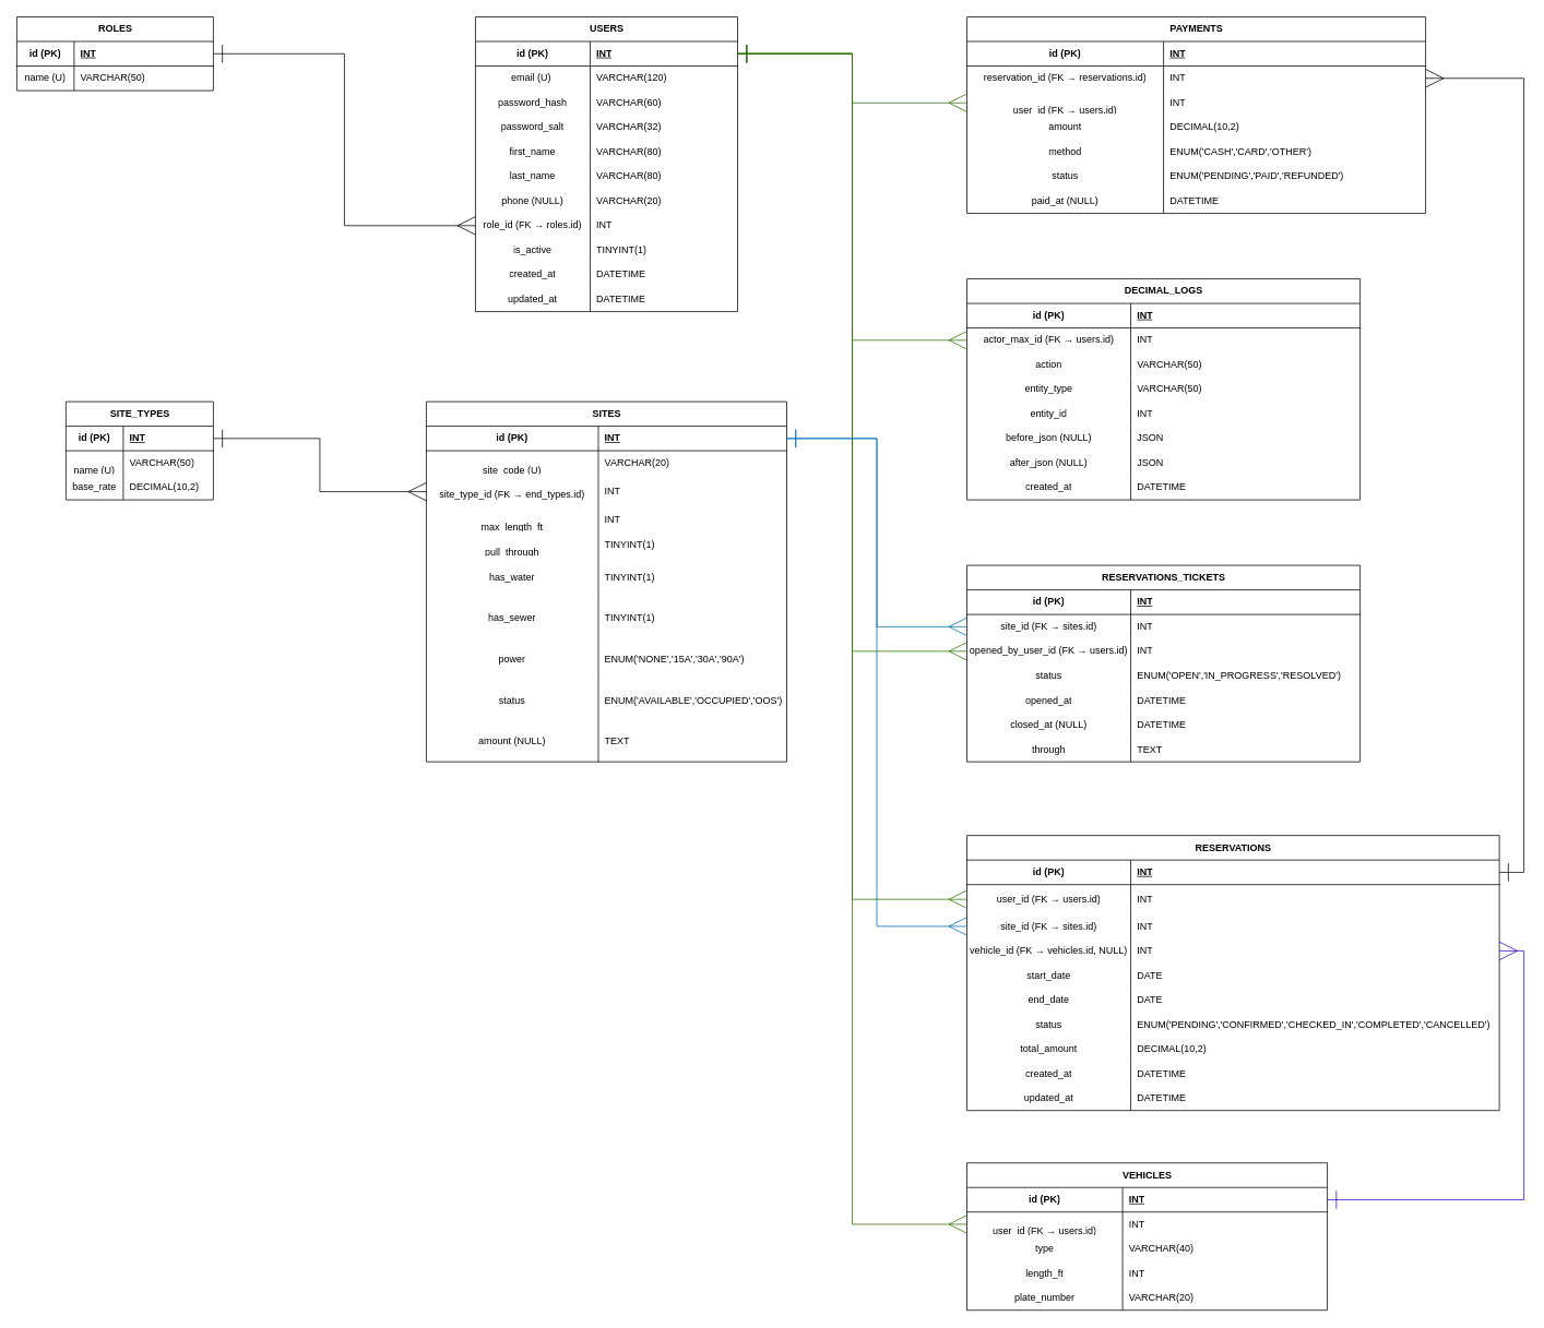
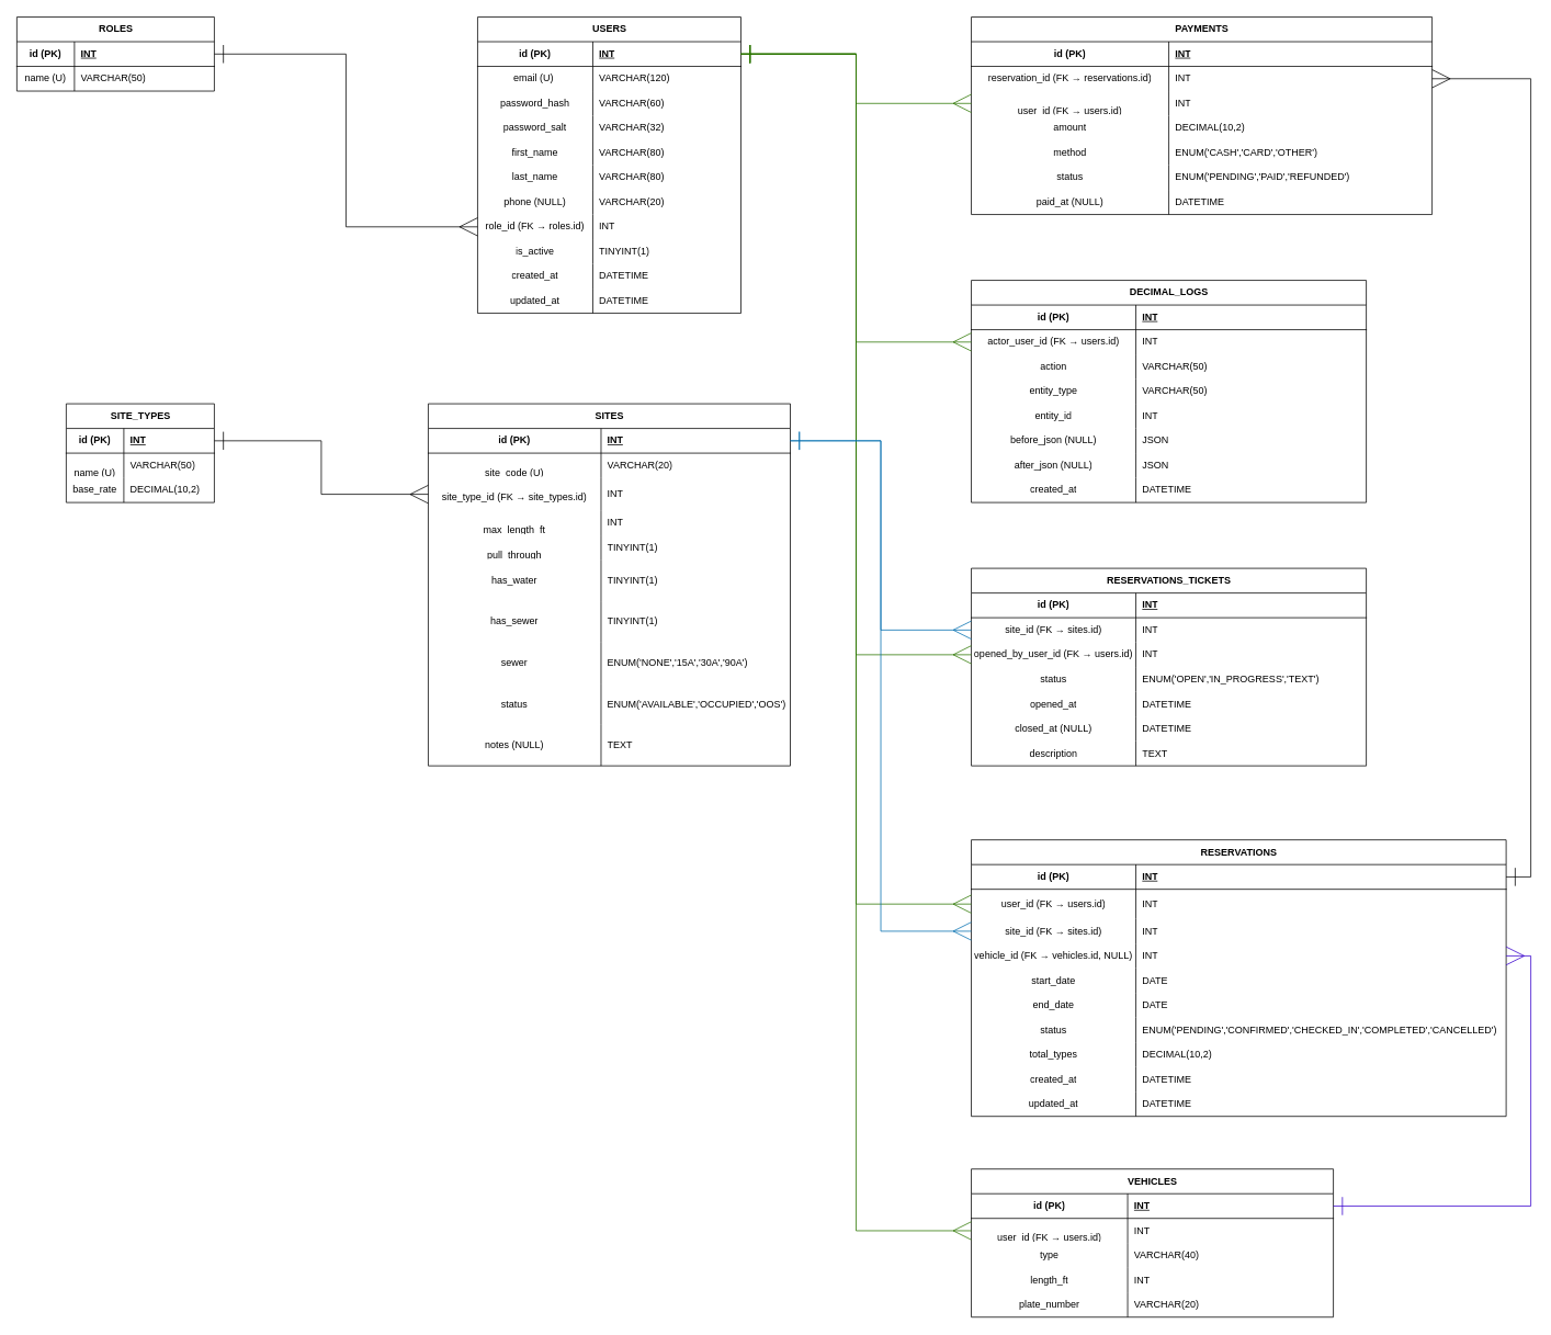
- <mxCell id="180" value="actor_max_id (FK → users.id)" style="shape=partialRectangle;connectable=0;fillColor=none;top=0;left=0;bottom=0;right=0;editable=1;overflow=hidden;whiteSpace=wrap;html=1;" vertex="1" parent="179"><mxGeometry width="200" height="30" as="geometry"><mxRectangle width="200" height="30" as="alternateBounds" /></mxGeometry></mxCell>
+ <mxCell id="180" value="actor_user_id (FK → users.id)" style="shape=partialRectangle;connectable=0;fillColor=none;top=0;left=0;bottom=0;right=0;editable=1;overflow=hidden;whiteSpace=wrap;html=1;" vertex="1" parent="179"><mxGeometry width="200" height="30" as="geometry"><mxRectangle width="200" height="30" as="alternateBounds" /></mxGeometry></mxCell>
- <mxCell id="63" value="&#10;site_type_id (FK → end_types.id)&#10;&#10;" style="shape=partialRectangle;connectable=0;fillColor=none;top=0;left=0;bottom=0;right=0;editable=1;overflow=hidden;whiteSpace=wrap;html=1;" parent="62" vertex="1"><mxGeometry width="210" height="40" as="geometry"><mxRectangle width="210" height="40" as="alternateBounds" /></mxGeometry></mxCell>
+ <mxCell id="63" value="&#10;site_type_id (FK → site_types.id)&#10;&#10;" style="shape=partialRectangle;connectable=0;fillColor=none;top=0;left=0;bottom=0;right=0;editable=1;overflow=hidden;whiteSpace=wrap;html=1;" parent="62" vertex="1"><mxGeometry width="210" height="40" as="geometry"><mxRectangle width="210" height="40" as="alternateBounds" /></mxGeometry></mxCell>
- <mxCell id="78" value="power" style="shape=partialRectangle;connectable=0;fillColor=none;top=0;left=0;bottom=0;right=0;editable=1;overflow=hidden;whiteSpace=wrap;html=1;" vertex="1" parent="77"><mxGeometry width="210" height="50" as="geometry"><mxRectangle width="210" height="50" as="alternateBounds" /></mxGeometry></mxCell>
+ <mxCell id="78" value="sewer" style="shape=partialRectangle;connectable=0;fillColor=none;top=0;left=0;bottom=0;right=0;editable=1;overflow=hidden;whiteSpace=wrap;html=1;" vertex="1" parent="77"><mxGeometry width="210" height="50" as="geometry"><mxRectangle width="210" height="50" as="alternateBounds" /></mxGeometry></mxCell>
- <mxCell id="14" value="ENUM('OPEN','IN_PROGRESS','RESOLVED')" style="shape=partialRectangle;connectable=0;fillColor=none;top=0;left=0;bottom=0;right=0;align=left;spacingLeft=6;overflow=hidden;whiteSpace=wrap;html=1;" parent="12" vertex="1"><mxGeometry x="200" width="280" height="30" as="geometry"><mxRectangle width="280" height="30" as="alternateBounds" /></mxGeometry></mxCell>
+ <mxCell id="14" value="ENUM('OPEN','IN_PROGRESS','TEXT')" style="shape=partialRectangle;connectable=0;fillColor=none;top=0;left=0;bottom=0;right=0;align=left;spacingLeft=6;overflow=hidden;whiteSpace=wrap;html=1;" parent="12" vertex="1"><mxGeometry x="200" width="280" height="30" as="geometry"><mxRectangle width="280" height="30" as="alternateBounds" /></mxGeometry></mxCell>
- <mxCell id="84" value="amount (NULL)" style="shape=partialRectangle;connectable=0;fillColor=none;top=0;left=0;bottom=0;right=0;editable=1;overflow=hidden;whiteSpace=wrap;html=1;" vertex="1" parent="83"><mxGeometry width="210" height="50" as="geometry"><mxRectangle width="210" height="50" as="alternateBounds" /></mxGeometry></mxCell>
+ <mxCell id="84" value="notes (NULL)" style="shape=partialRectangle;connectable=0;fillColor=none;top=0;left=0;bottom=0;right=0;editable=1;overflow=hidden;whiteSpace=wrap;html=1;" vertex="1" parent="83"><mxGeometry width="210" height="50" as="geometry"><mxRectangle width="210" height="50" as="alternateBounds" /></mxGeometry></mxCell>
- <mxCell id="22" value="through" style="shape=partialRectangle;connectable=0;fillColor=none;top=0;left=0;bottom=0;right=0;editable=1;overflow=hidden;whiteSpace=wrap;html=1;" vertex="1" parent="21"><mxGeometry width="200" height="30" as="geometry"><mxRectangle width="200" height="30" as="alternateBounds" /></mxGeometry></mxCell>
+ <mxCell id="22" value="description" style="shape=partialRectangle;connectable=0;fillColor=none;top=0;left=0;bottom=0;right=0;editable=1;overflow=hidden;whiteSpace=wrap;html=1;" vertex="1" parent="21"><mxGeometry width="200" height="30" as="geometry"><mxRectangle width="200" height="30" as="alternateBounds" /></mxGeometry></mxCell>
- <mxCell id="47" value="total_amount" style="shape=partialRectangle;connectable=0;fillColor=none;top=0;left=0;bottom=0;right=0;editable=1;overflow=hidden;whiteSpace=wrap;html=1;" vertex="1" parent="46"><mxGeometry width="200" height="30" as="geometry"><mxRectangle width="200" height="30" as="alternateBounds" /></mxGeometry></mxCell>
+ <mxCell id="47" value="total_types" style="shape=partialRectangle;connectable=0;fillColor=none;top=0;left=0;bottom=0;right=0;editable=1;overflow=hidden;whiteSpace=wrap;html=1;" vertex="1" parent="46"><mxGeometry width="200" height="30" as="geometry"><mxRectangle width="200" height="30" as="alternateBounds" /></mxGeometry></mxCell>
